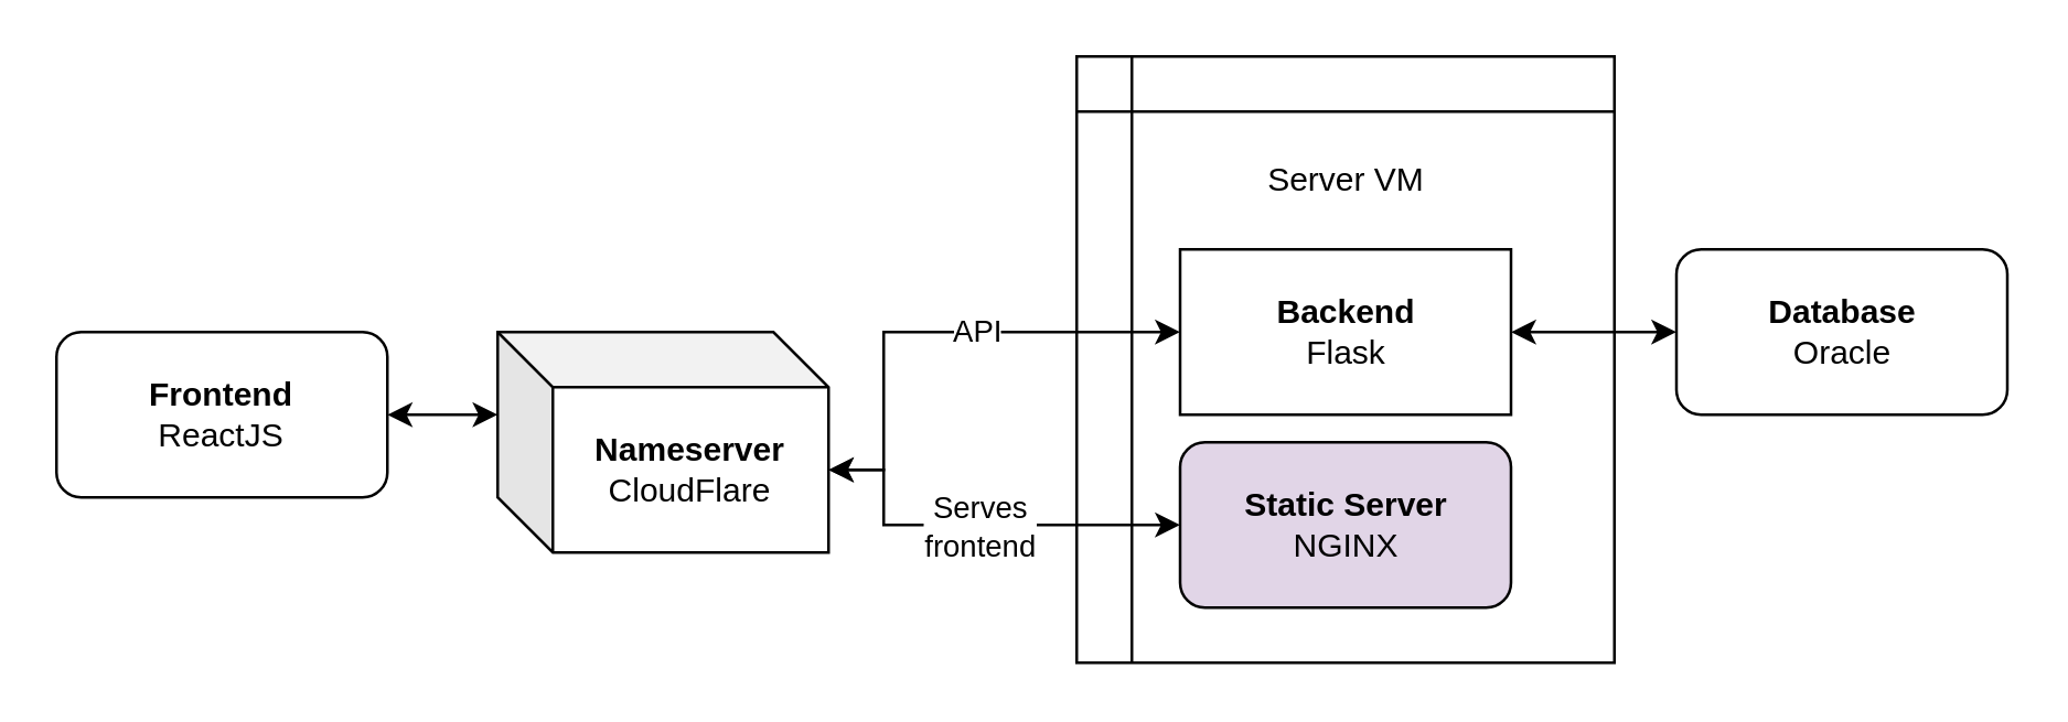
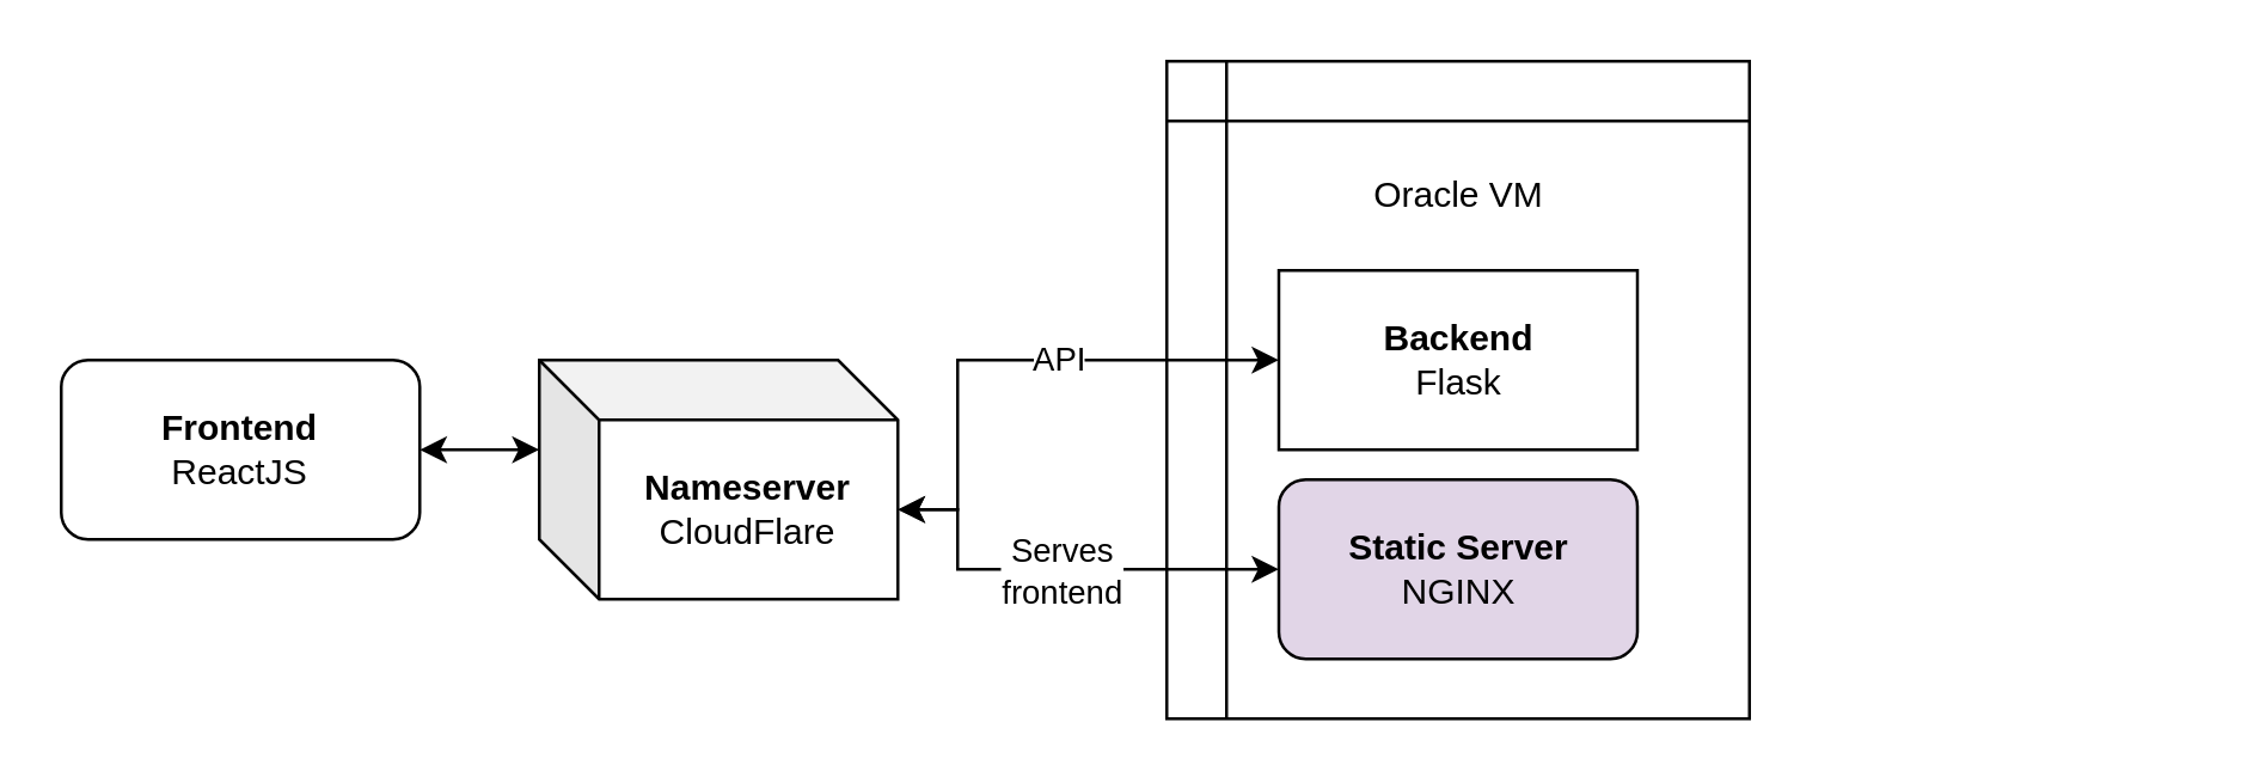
- <mxCell id="13" value="Server VM" style="text;html=1;strokeColor=none;fillColor=none;align=center;verticalAlign=middle;whiteSpace=wrap;rounded=0;" vertex="1" parent="1"><mxGeometry x="457.5" y="50" width="60" height="30" as="geometry" /></mxCell>
+ <mxCell id="13" value="Oracle VM" style="text;html=1;strokeColor=none;fillColor=none;align=center;verticalAlign=middle;whiteSpace=wrap;rounded=0;" vertex="1" parent="1"><mxGeometry x="457.5" y="50" width="60" height="30" as="geometry" /></mxCell>
- <mxCell id="5" style="edgeStyle=orthogonalEdgeStyle;rounded=0;orthogonalLoop=1;jettySize=auto;html=1;exitX=1;exitY=0.5;exitDx=0;exitDy=0;entryX=0;entryY=0.5;entryDx=0;entryDy=0;startArrow=classic;startFill=1;" edge="1" parent="1" source="6" target="7"><mxGeometry relative="1" as="geometry" /></mxCell>
- <mxCell id="7" value="&lt;b&gt;Database&lt;/b&gt;&lt;br&gt;Oracle" style="rounded=1;whiteSpace=wrap;html=1;" vertex="1" parent="1"><mxGeometry x="607.5" y="90" width="120" height="60" as="geometry" /></mxCell>
